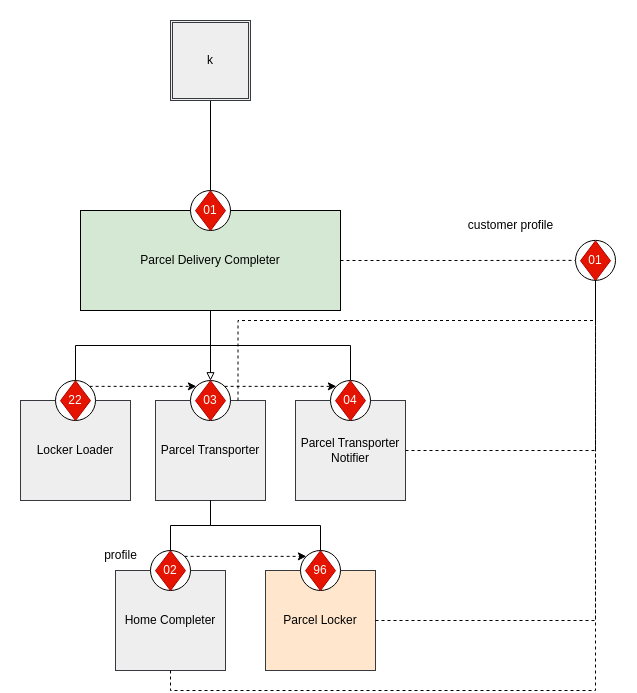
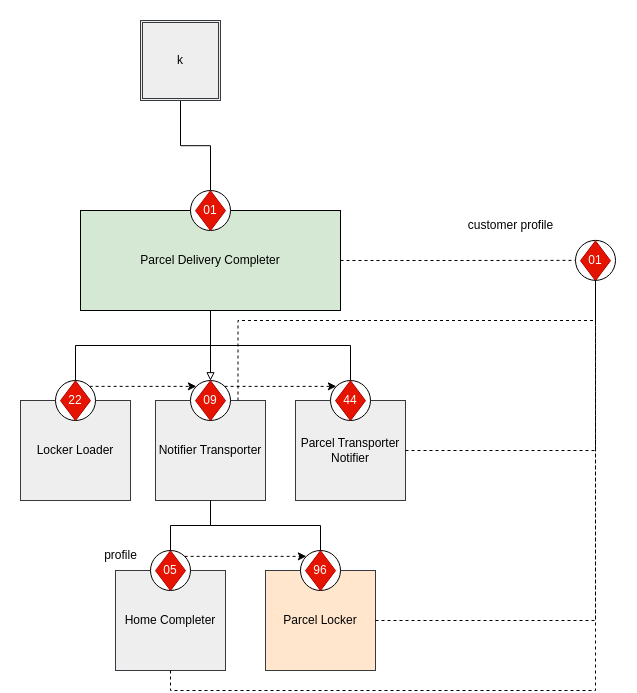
- <mxCell id="33" value="k" style="shape=ext;double=1;whiteSpace=wrap;html=1;aspect=fixed;fillColor=#eeeeee;strokeColor=#36393d;" vertex="1" parent="1"><mxGeometry x="170" y="20" width="80" height="80" as="geometry" /></mxCell>
+ <mxCell id="33" value="k" style="shape=ext;double=1;whiteSpace=wrap;html=1;aspect=fixed;fillColor=#eeeeee;strokeColor=#36393d;" vertex="1" parent="1"><mxGeometry x="140" y="20" width="80" height="80" as="geometry" /></mxCell>
- <mxCell id="13" value="03" style="rhombus;whiteSpace=wrap;html=1;fillColor=#e51400;strokeColor=#B20000;fontColor=#ffffff;container=0;" vertex="1" parent="10"><mxGeometry x="40" y="0.25" width="30" height="39.75" as="geometry" /></mxCell>
+ <mxCell id="13" value="09" style="rhombus;whiteSpace=wrap;html=1;fillColor=#e51400;strokeColor=#B20000;fontColor=#ffffff;container=0;" vertex="1" parent="10"><mxGeometry x="40" y="0.25" width="30" height="39.75" as="geometry" /></mxCell>
- <mxCell id="17" value="04" style="rhombus;whiteSpace=wrap;html=1;fillColor=#e51400;strokeColor=#B20000;fontColor=#ffffff;container=0;" vertex="1" parent="14"><mxGeometry x="40" y="0.25" width="30" height="39.75" as="geometry" /></mxCell>
+ <mxCell id="17" value="44" style="rhombus;whiteSpace=wrap;html=1;fillColor=#e51400;strokeColor=#B20000;fontColor=#ffffff;container=0;" vertex="1" parent="14"><mxGeometry x="40" y="0.25" width="30" height="39.75" as="geometry" /></mxCell>
- <mxCell id="11" value="Parcel Transporter" style="rounded=0;whiteSpace=wrap;html=1;fillColor=#eeeeee;strokeColor=#36393d;" vertex="1" parent="10"><mxGeometry y="20" width="110" height="100" as="geometry" /></mxCell>
+ <mxCell id="11" value="Notifier Transporter" style="rounded=0;whiteSpace=wrap;html=1;fillColor=#eeeeee;strokeColor=#36393d;" vertex="1" parent="10"><mxGeometry y="20" width="110" height="100" as="geometry" /></mxCell>
- <mxCell id="21" value="02" style="rhombus;whiteSpace=wrap;html=1;fillColor=#e51400;strokeColor=#B20000;fontColor=#ffffff;container=0;" vertex="1" parent="18"><mxGeometry x="40" y="0.25" width="30" height="39.75" as="geometry" /></mxCell>
+ <mxCell id="21" value="05" style="rhombus;whiteSpace=wrap;html=1;fillColor=#e51400;strokeColor=#B20000;fontColor=#ffffff;container=0;" vertex="1" parent="18"><mxGeometry x="40" y="0.25" width="30" height="39.75" as="geometry" /></mxCell>
